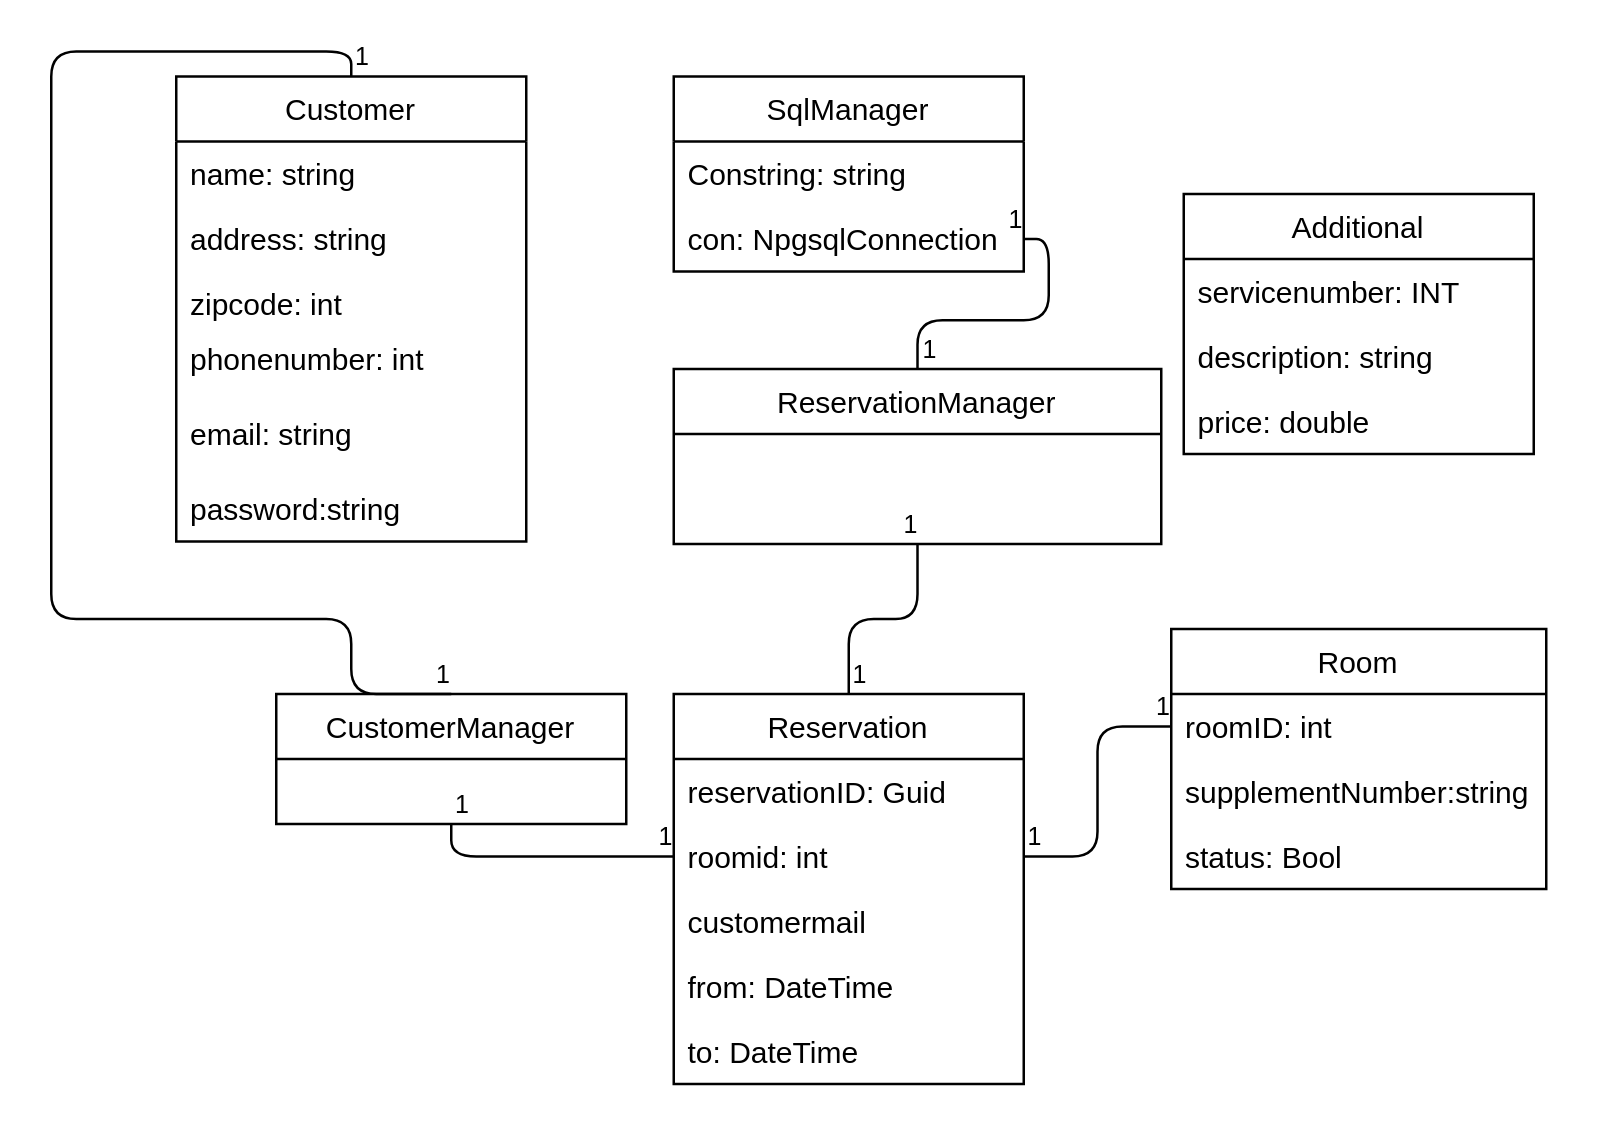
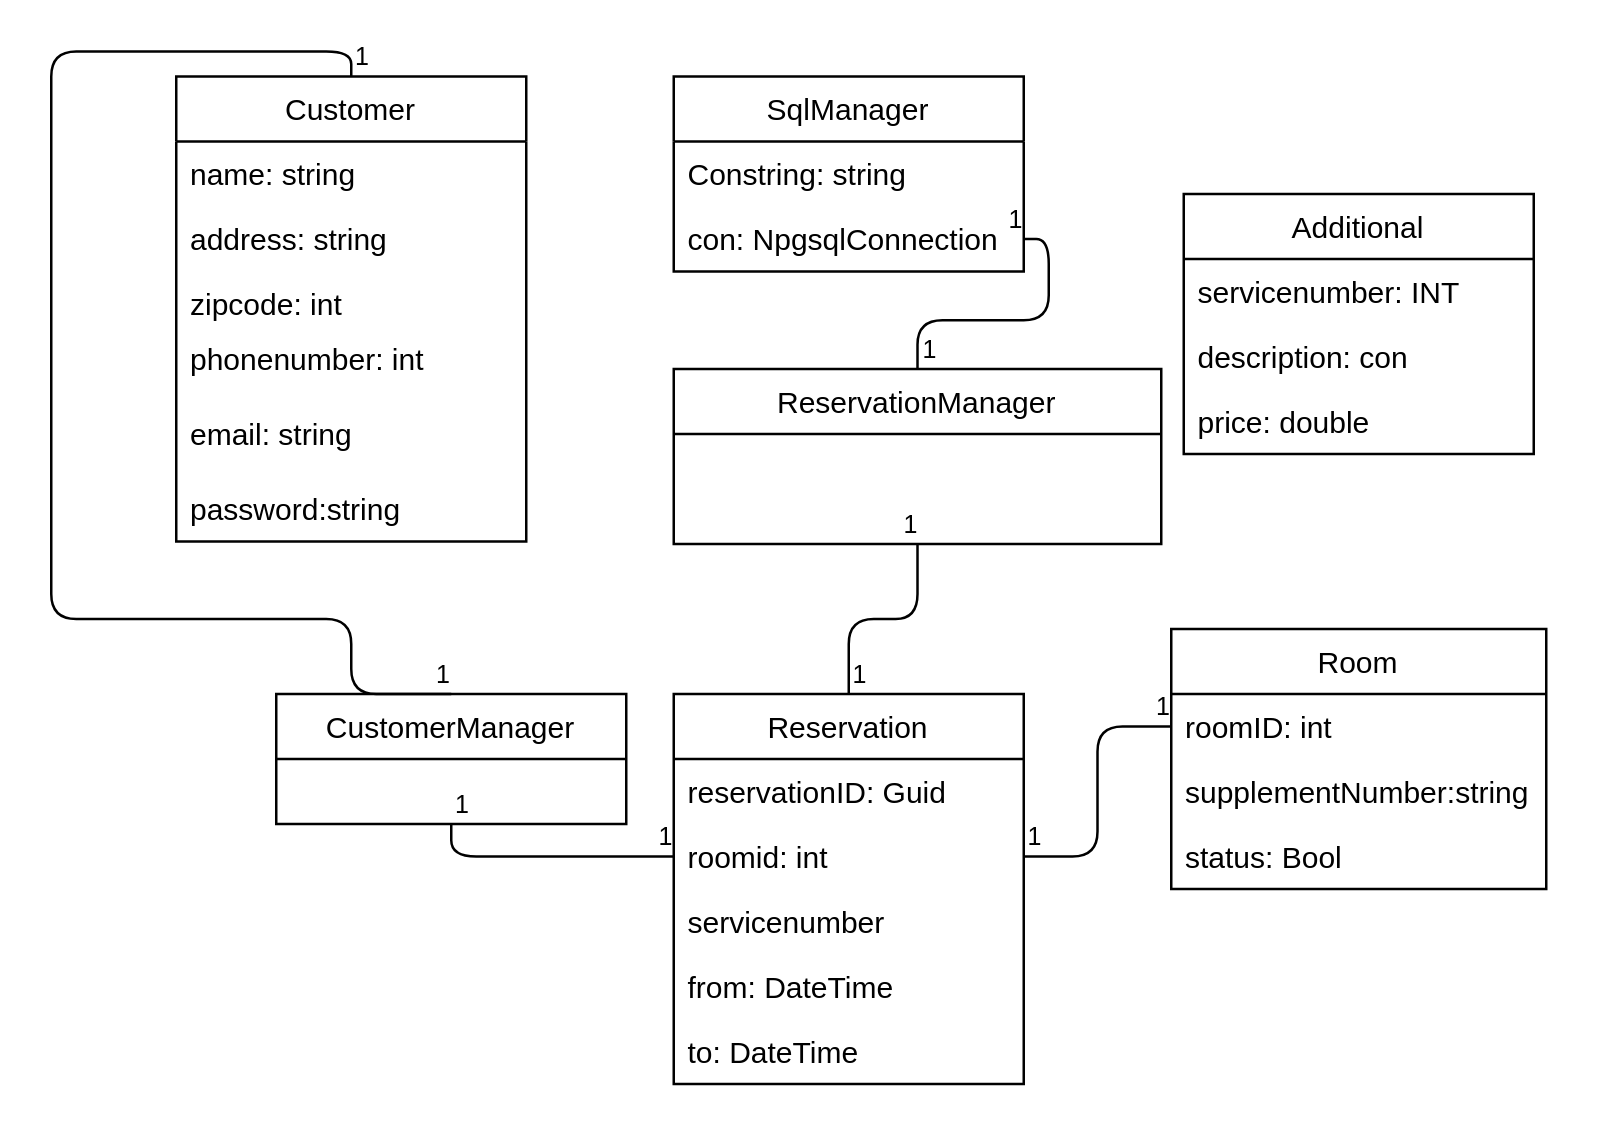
- <mxCell id="31" value="description: string" style="text;strokeColor=none;fillColor=none;align=left;verticalAlign=top;spacingLeft=4;spacingRight=4;overflow=hidden;rotatable=0;points=[[0,0.5],[1,0.5]];portConstraint=eastwest;" vertex="1" parent="29"><mxGeometry y="52" width="140" height="26" as="geometry" /></mxCell>
+ <mxCell id="31" value="description: con" style="text;strokeColor=none;fillColor=none;align=left;verticalAlign=top;spacingLeft=4;spacingRight=4;overflow=hidden;rotatable=0;points=[[0,0.5],[1,0.5]];portConstraint=eastwest;" vertex="1" parent="29"><mxGeometry y="52" width="140" height="26" as="geometry" /></mxCell>
- <mxCell id="40" value="customermail" style="text;strokeColor=none;fillColor=none;align=left;verticalAlign=top;spacingLeft=4;spacingRight=4;overflow=hidden;rotatable=0;points=[[0,0.5],[1,0.5]];portConstraint=eastwest;" vertex="1" parent="37"><mxGeometry y="78" width="140" height="26" as="geometry" /></mxCell>
+ <mxCell id="40" value="servicenumber" style="text;strokeColor=none;fillColor=none;align=left;verticalAlign=top;spacingLeft=4;spacingRight=4;overflow=hidden;rotatable=0;points=[[0,0.5],[1,0.5]];portConstraint=eastwest;" vertex="1" parent="37"><mxGeometry y="78" width="140" height="26" as="geometry" /></mxCell>
